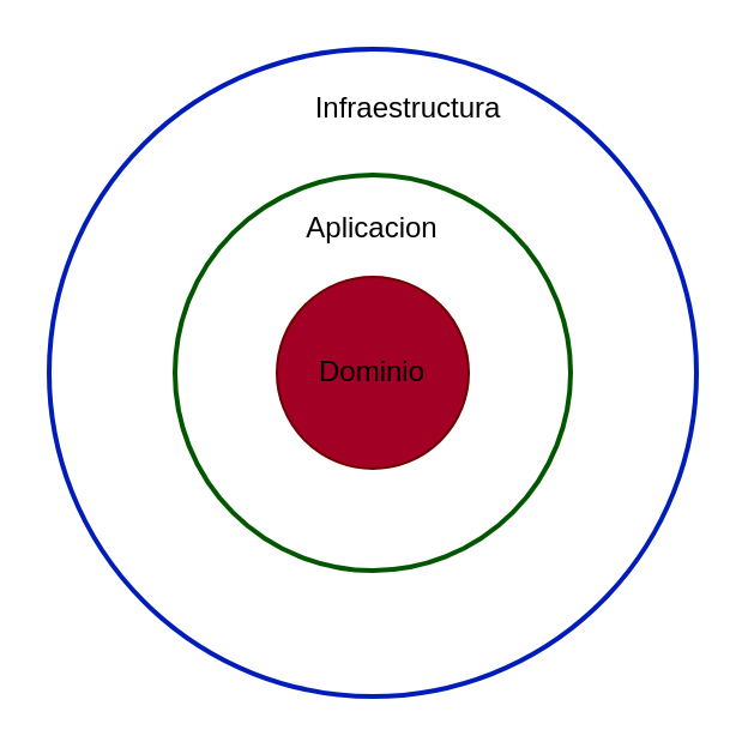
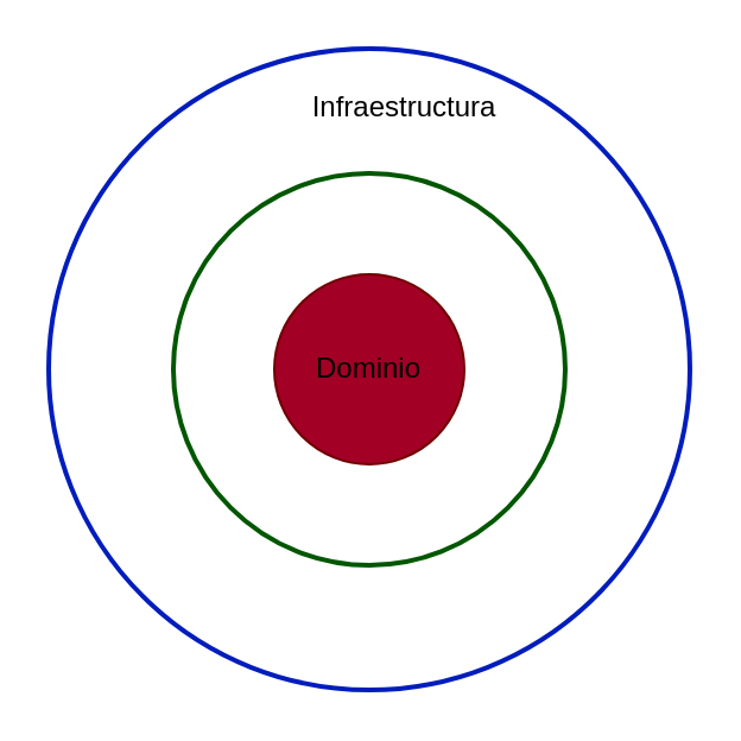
- <mxCell id="6" value="Aplicacion" style="text;html=1;strokeColor=none;fillColor=none;align=center;verticalAlign=middle;whiteSpace=wrap;rounded=0;" parent="1" vertex="1"><mxGeometry x="135" y="85" width="40" height="20" as="geometry" /></mxCell>
